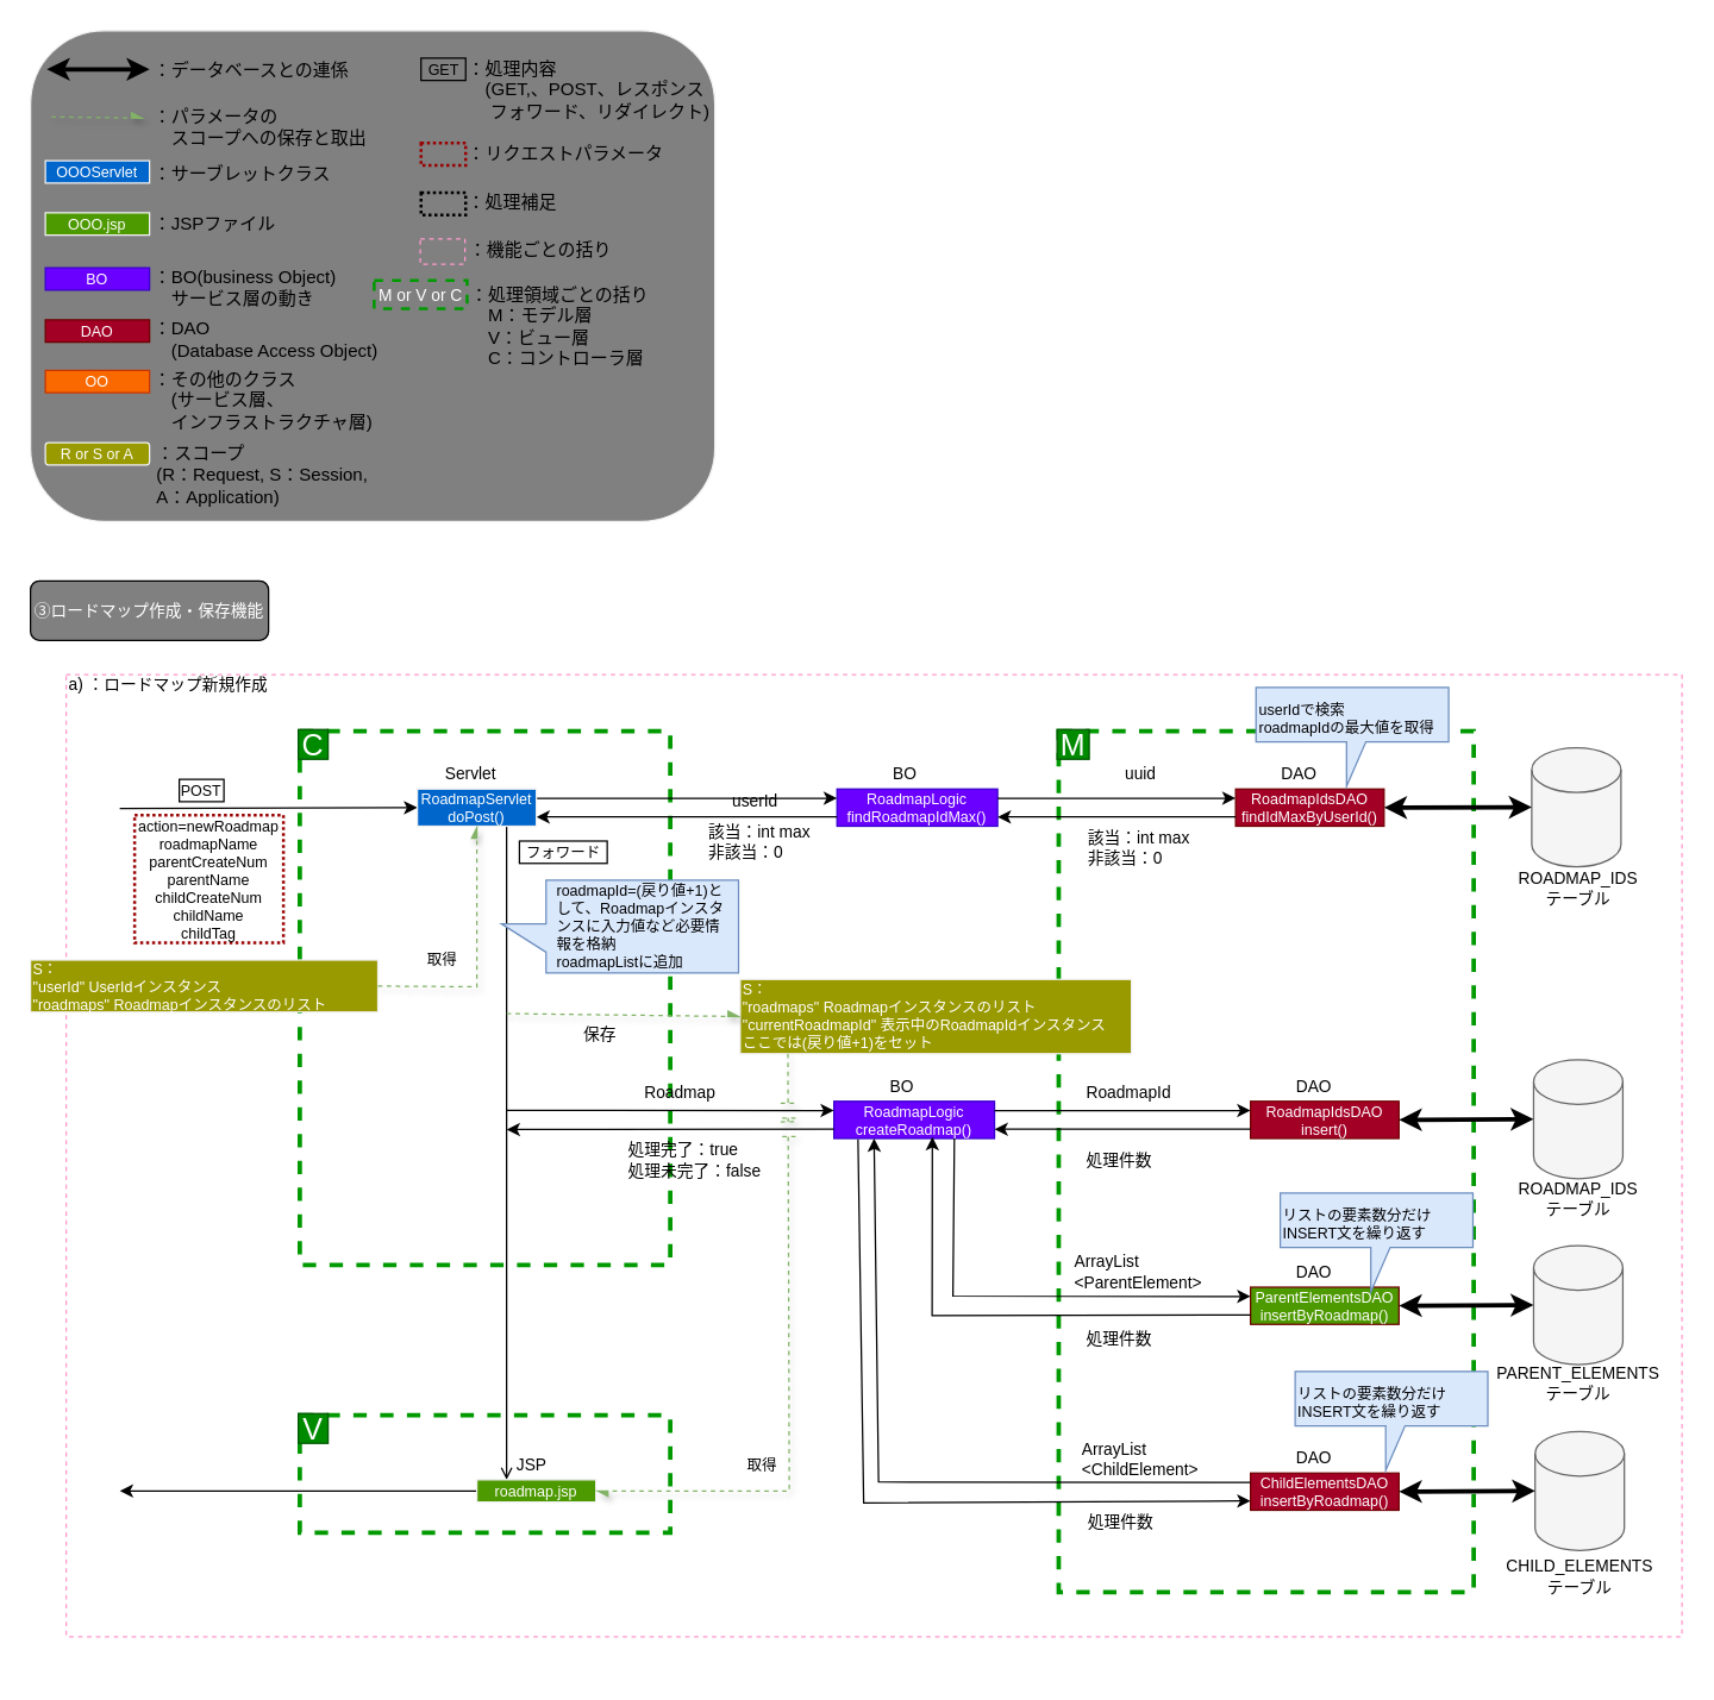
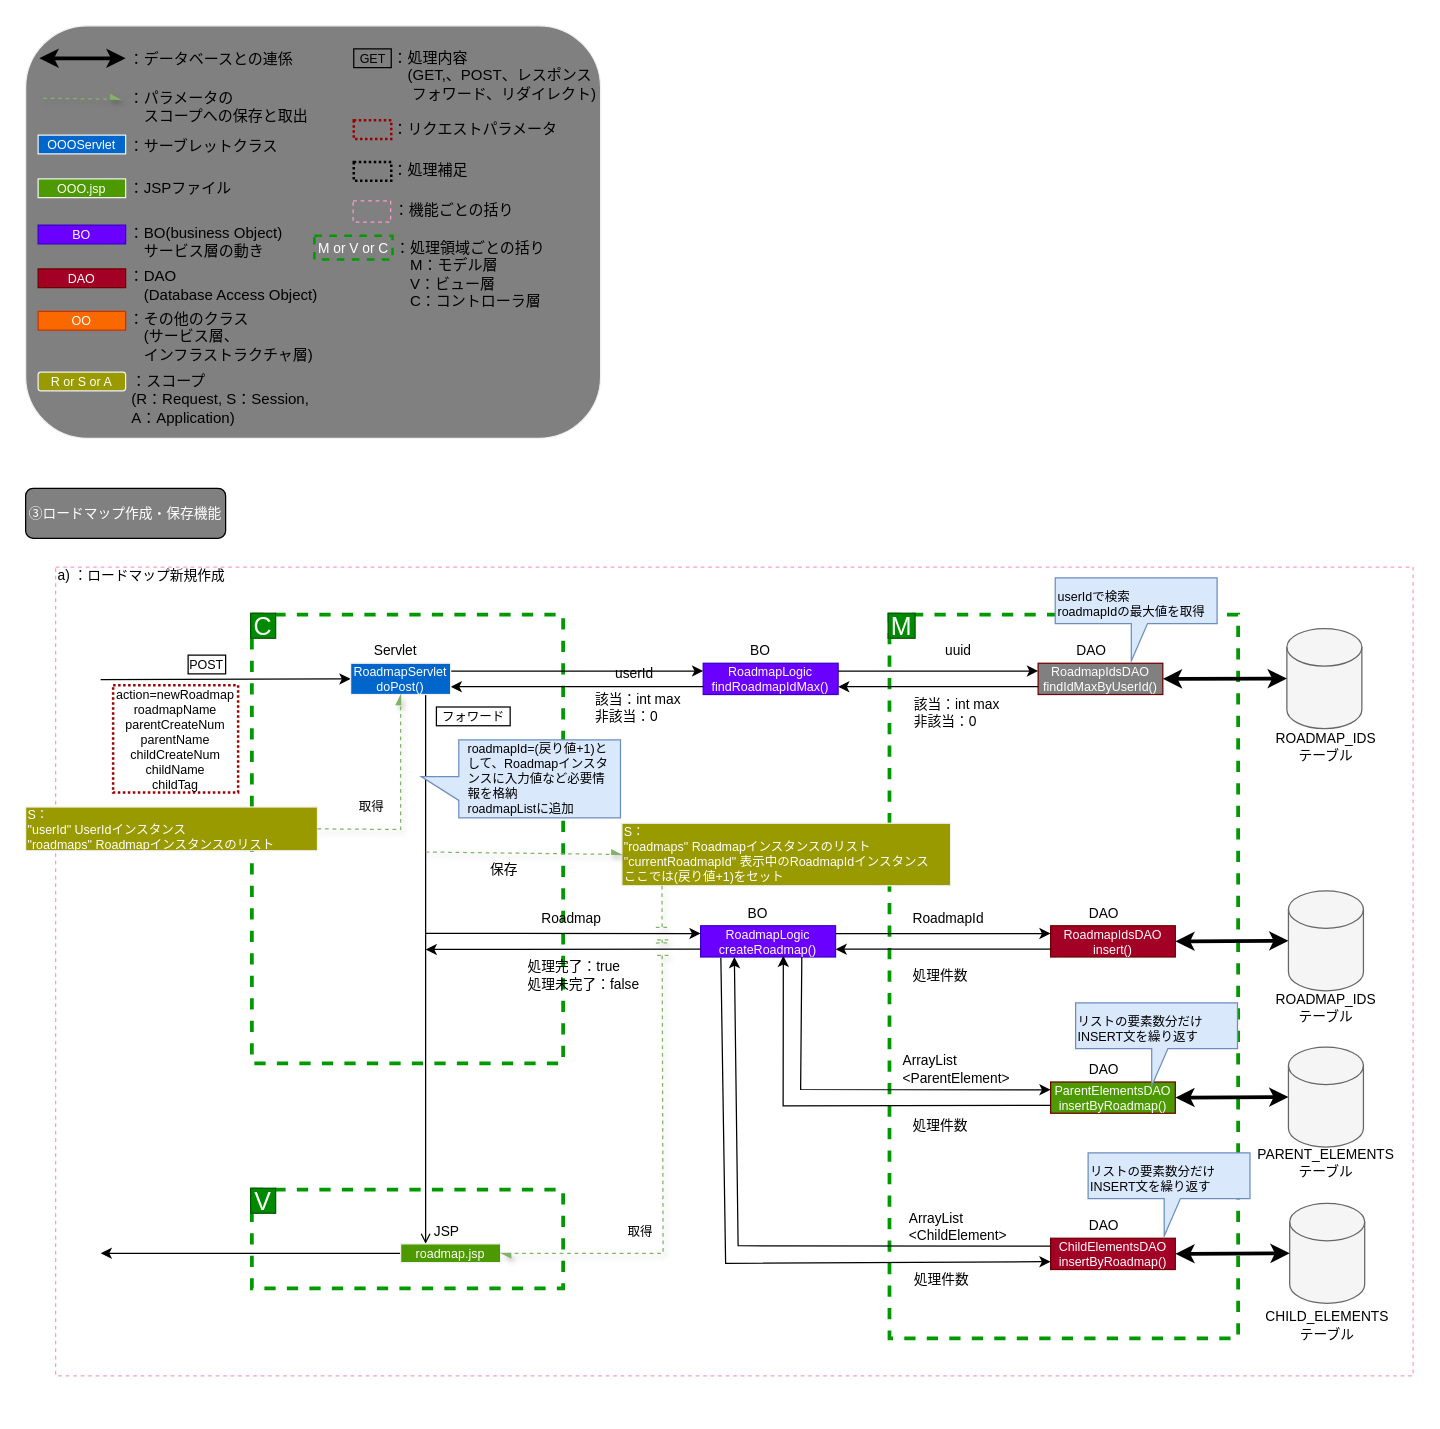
- <mxCell id="83" value="POST" style="text;strokeColor=default;align=center;fillColor=none;html=1;verticalAlign=middle;whiteSpace=wrap;rounded=0;labelBackgroundColor=none;fontSize=10;" parent="15" vertex="1"><mxGeometry x="120" y="523.5" width="30" height="15" as="geometry" /></mxCell>
+ <mxCell id="83" value="POST" style="text;strokeColor=default;align=center;fillColor=none;html=1;verticalAlign=middle;whiteSpace=wrap;rounded=0;labelBackgroundColor=none;fontSize=10;" parent="15" vertex="1"><mxGeometry x="150" y="523.5" width="30" height="15" as="geometry" /></mxCell>
- <mxCell id="59" value="RoadmapIdsDAO&lt;br&gt;findIdMaxByUserId()" style="rounded=0;whiteSpace=wrap;html=1;labelBackgroundColor=none;fillStyle=auto;strokeColor=#6F0000;fontFamily=Helvetica;fontSize=10;fontColor=#ffffff;fillColor=#a20025;container=0;" parent="58" vertex="1"><mxGeometry y="20" width="99.75" height="25" as="geometry" /></mxCell>
+ <mxCell id="59" value="RoadmapIdsDAO&lt;br&gt;findIdMaxByUserId()" style="rounded=0;whiteSpace=wrap;html=1;labelBackgroundColor=none;fillStyle=auto;strokeColor=#6F0000;fontFamily=Helvetica;fontSize=10;fontColor=#ffffff;fillColor=#808080;container=0;" parent="58" vertex="1"><mxGeometry y="20" width="99.75" height="25" as="geometry" /></mxCell>
